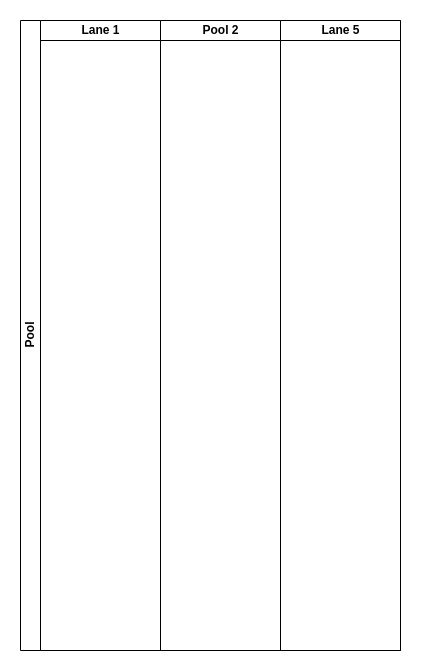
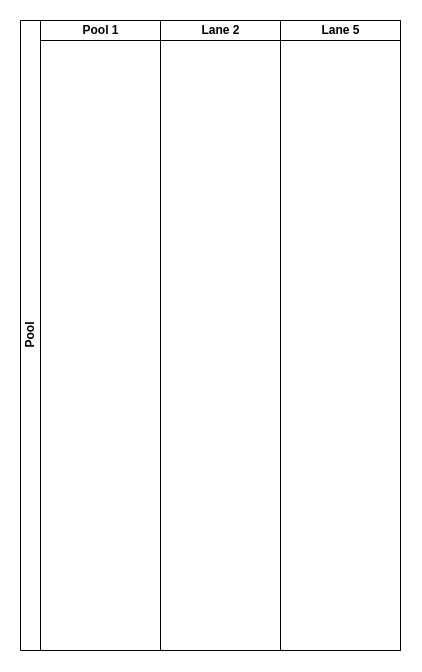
- <mxCell id="3" value="Lane 1" style="swimlane;html=1;startSize=20;" vertex="1" parent="2"><mxGeometry x="20" width="120" height="630" as="geometry" /></mxCell>
+ <mxCell id="3" value="Pool 1" style="swimlane;html=1;startSize=20;" vertex="1" parent="2"><mxGeometry x="20" width="120" height="630" as="geometry" /></mxCell>
- <mxCell id="4" value="Pool 2" style="swimlane;html=1;startSize=20;" vertex="1" parent="2"><mxGeometry x="140" width="120" height="630" as="geometry" /></mxCell>
+ <mxCell id="4" value="Lane 2" style="swimlane;html=1;startSize=20;" vertex="1" parent="2"><mxGeometry x="140" width="120" height="630" as="geometry" /></mxCell>
